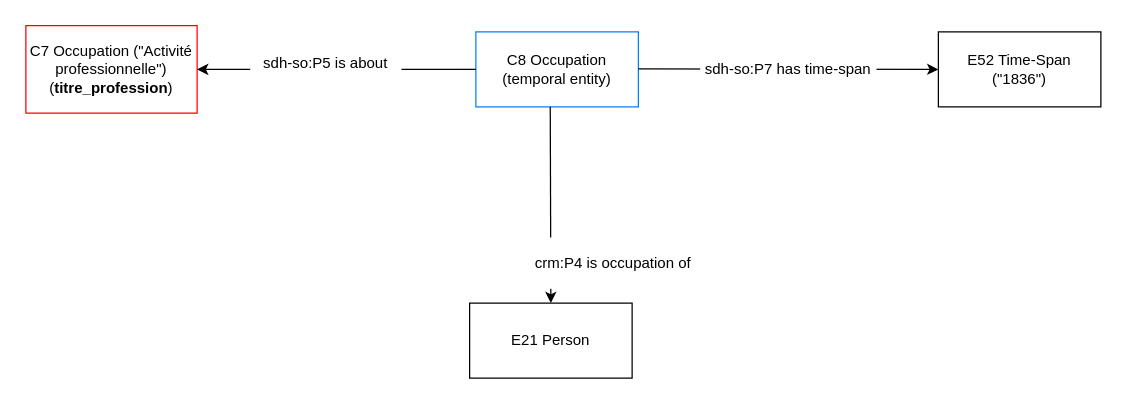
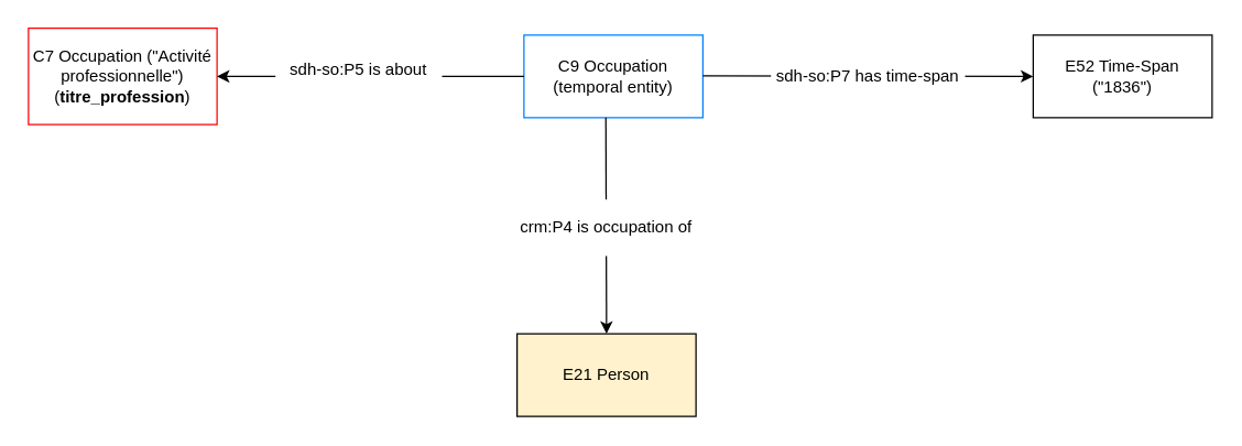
- <mxCell id="2" value="C8 Occupation (temporal entity)" style="rounded=0;whiteSpace=wrap;html=1;strokeColor=#007FFF;" parent="1" vertex="1"><mxGeometry x="380" y="25" width="130" height="60" as="geometry" /></mxCell>
+ <mxCell id="2" value="C9 Occupation (temporal entity)" style="rounded=0;whiteSpace=wrap;html=1;strokeColor=#007FFF;" parent="1" vertex="1"><mxGeometry x="380" y="25" width="130" height="60" as="geometry" /></mxCell>
- <mxCell id="8" value="crm:P4 is occupation of" style="rounded=0;whiteSpace=wrap;html=1;strokeColor=#FFFFFF;" parent="1" vertex="1"><mxGeometry x="425" y="190" width="130" height="40" as="geometry" /></mxCell>
+ <mxCell id="8" value="crm:P4 is occupation of" style="rounded=0;whiteSpace=wrap;html=1;strokeColor=#FFFFFF;" parent="1" vertex="1"><mxGeometry x="375" y="145" width="130" height="40" as="geometry" /></mxCell>
- <mxCell id="6" value="E21 Person" style="rounded=0;whiteSpace=wrap;html=1;" parent="1" vertex="1"><mxGeometry x="375" y="242" width="130" height="60" as="geometry" /></mxCell>
+ <mxCell id="6" value="E21 Person" style="rounded=0;whiteSpace=wrap;html=1;fillColor=#fff2cc;" parent="1" vertex="1"><mxGeometry x="375" y="242" width="130" height="60" as="geometry" /></mxCell>
